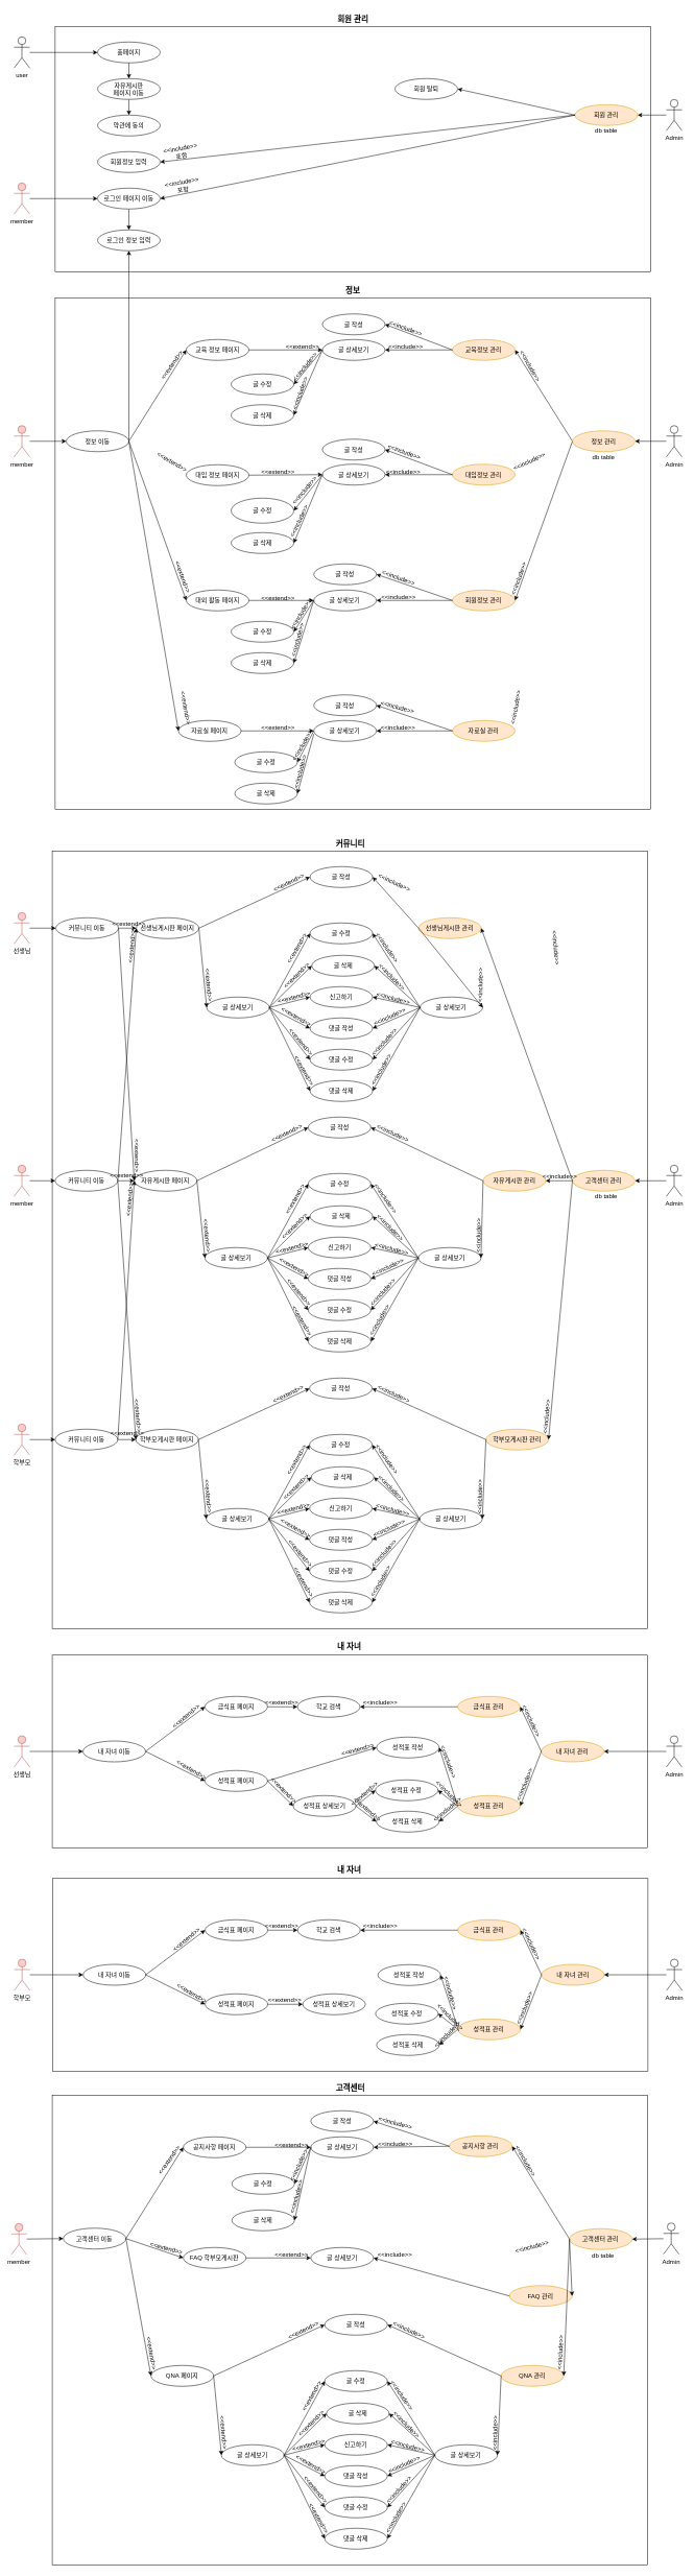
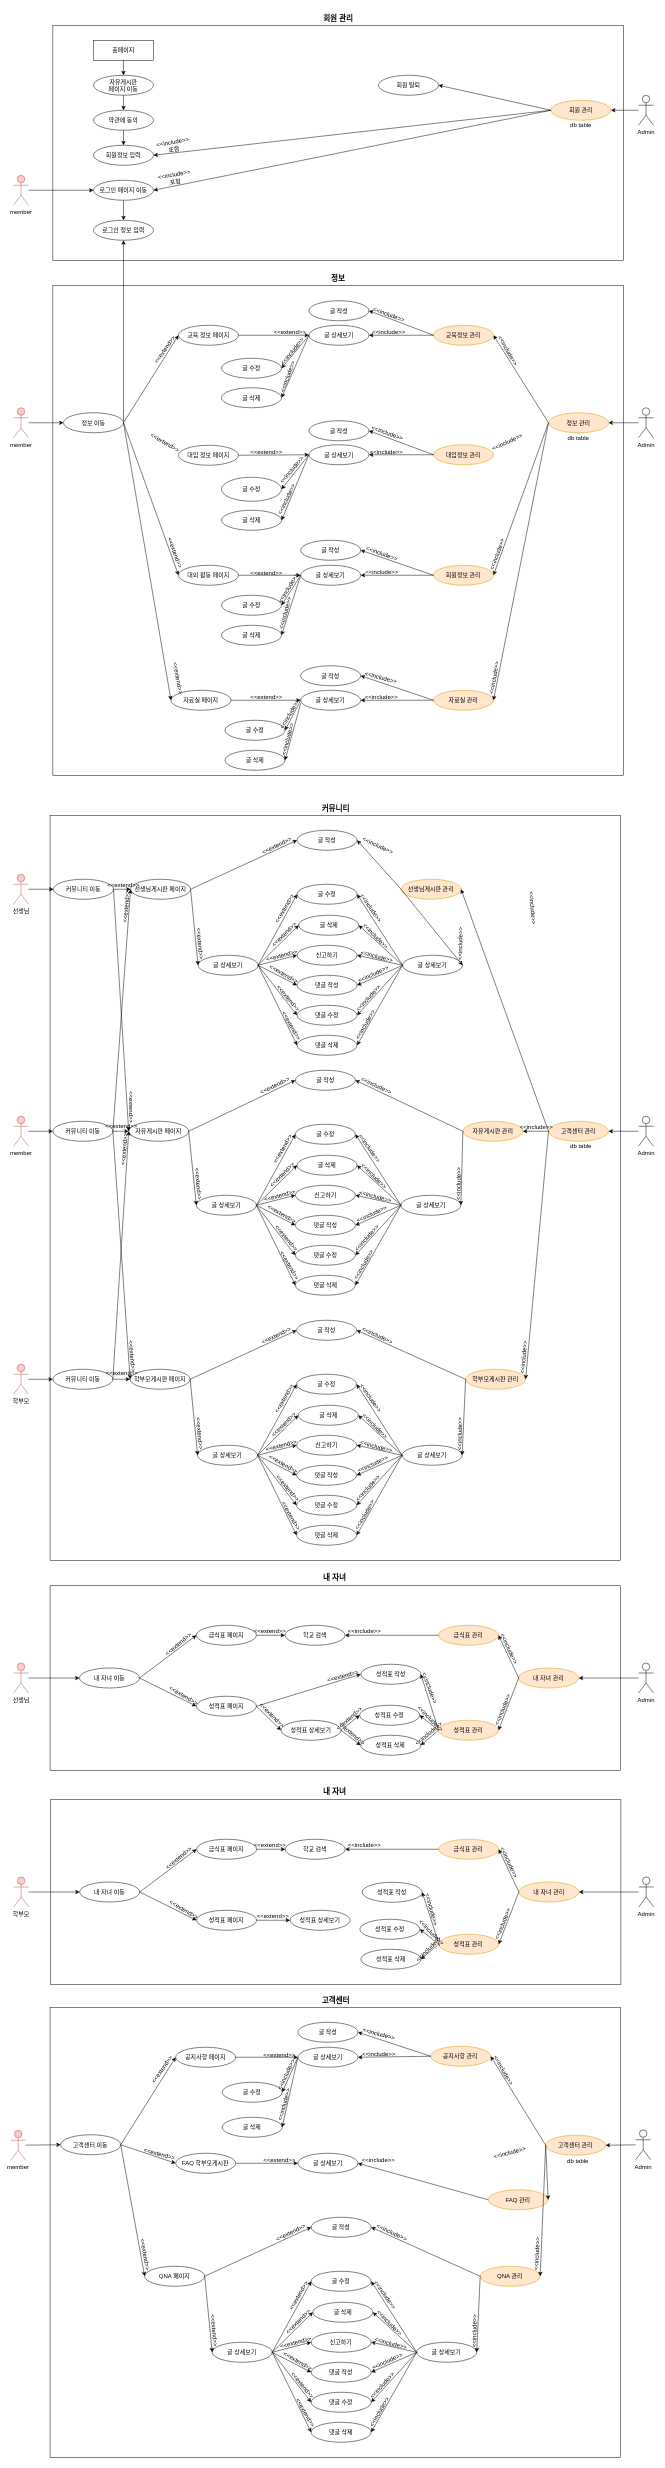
- <mxCell id="4" value="user" style="shape=umlActor;verticalLabelPosition=bottom;verticalAlign=top;html=1;outlineConnect=0;" vertex="1" parent="1"><mxGeometry x="26" y="70" width="30" height="60" as="geometry" /></mxCell>
- <mxCell id="15" value="" style="endArrow=classic;html=1;rounded=0;entryX=0;entryY=0.5;entryDx=0;entryDy=0;" edge="1" parent="1" source="4" target="24"><mxGeometry width="50" height="50" relative="1" as="geometry"><mxPoint x="366" y="370" as="sourcePoint" /><mxPoint x="416" y="320" as="targetPoint" /></mxGeometry></mxCell>
- <mxCell id="24" value="홈페이지" style="ellipse;whiteSpace=wrap;html=1;" vertex="1" parent="1"><mxGeometry x="186" y="80" width="120" height="40" as="geometry" /></mxCell>
+ <mxCell id="24" value="홈페이지" style="whiteSpace=wrap;html=1;rounded=0;" vertex="1" parent="1"><mxGeometry x="186" y="80" width="120" height="40" as="geometry" /></mxCell>
+ <mxCell id="8" style="edgeStyle=orthogonalEdgeStyle;rounded=0;orthogonalLoop=1;jettySize=auto;html=1;exitX=0.5;exitY=1;exitDx=0;exitDy=0;entryX=0.5;entryY=0;entryDx=0;entryDy=0;" edge="1" parent="1" source="9" target="10"><mxGeometry relative="1" as="geometry" /></mxCell>
+ <mxCell id="82" value="" style="endArrow=classic;html=1;rounded=0;exitX=0;exitY=0.5;exitDx=0;exitDy=0;entryX=1;entryY=0.5;entryDx=0;entryDy=0;" edge="1" parent="1" source="41" target="80"><mxGeometry width="50" height="50" relative="1" as="geometry"><mxPoint x="1111" y="980" as="sourcePoint" /><mxPoint x="1046" y="1285" as="targetPoint" /></mxGeometry></mxCell>
